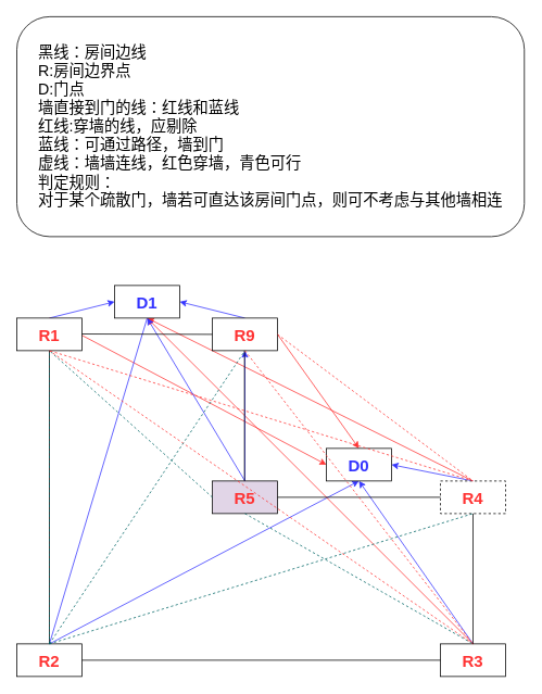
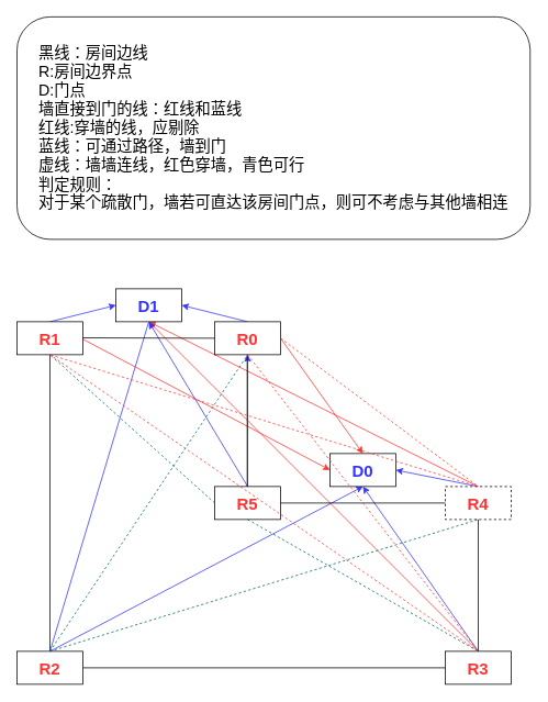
- <mxCell id="19" value="&lt;b&gt;&lt;font color=&quot;#ff3333&quot; style=&quot;font-size: 20px;&quot;&gt;R9&lt;/font&gt;&lt;/b&gt;" style="rounded=0;whiteSpace=wrap;html=1;" vertex="1" parent="1"><mxGeometry x="260" y="390" width="80" height="40" as="geometry" /></mxCell>
+ <mxCell id="19" value="&lt;b&gt;&lt;font color=&quot;#ff3333&quot; style=&quot;font-size: 20px;&quot;&gt;R0&lt;/font&gt;&lt;/b&gt;" style="rounded=0;whiteSpace=wrap;html=1;" vertex="1" parent="1"><mxGeometry x="260" y="390" width="80" height="40" as="geometry" /></mxCell>
- <mxCell id="16" value="&lt;b&gt;&lt;font color=&quot;#ff3333&quot; style=&quot;font-size: 20px;&quot;&gt;R5&lt;/font&gt;&lt;/b&gt;" style="rounded=0;whiteSpace=wrap;html=1;fillColor=#e1d5e7;" vertex="1" parent="1"><mxGeometry x="260" y="590" width="80" height="40" as="geometry" /></mxCell>
+ <mxCell id="16" value="&lt;b&gt;&lt;font color=&quot;#ff3333&quot; style=&quot;font-size: 20px;&quot;&gt;R5&lt;/font&gt;&lt;/b&gt;" style="rounded=0;whiteSpace=wrap;html=1;" vertex="1" parent="1"><mxGeometry x="260" y="590" width="80" height="40" as="geometry" /></mxCell>
